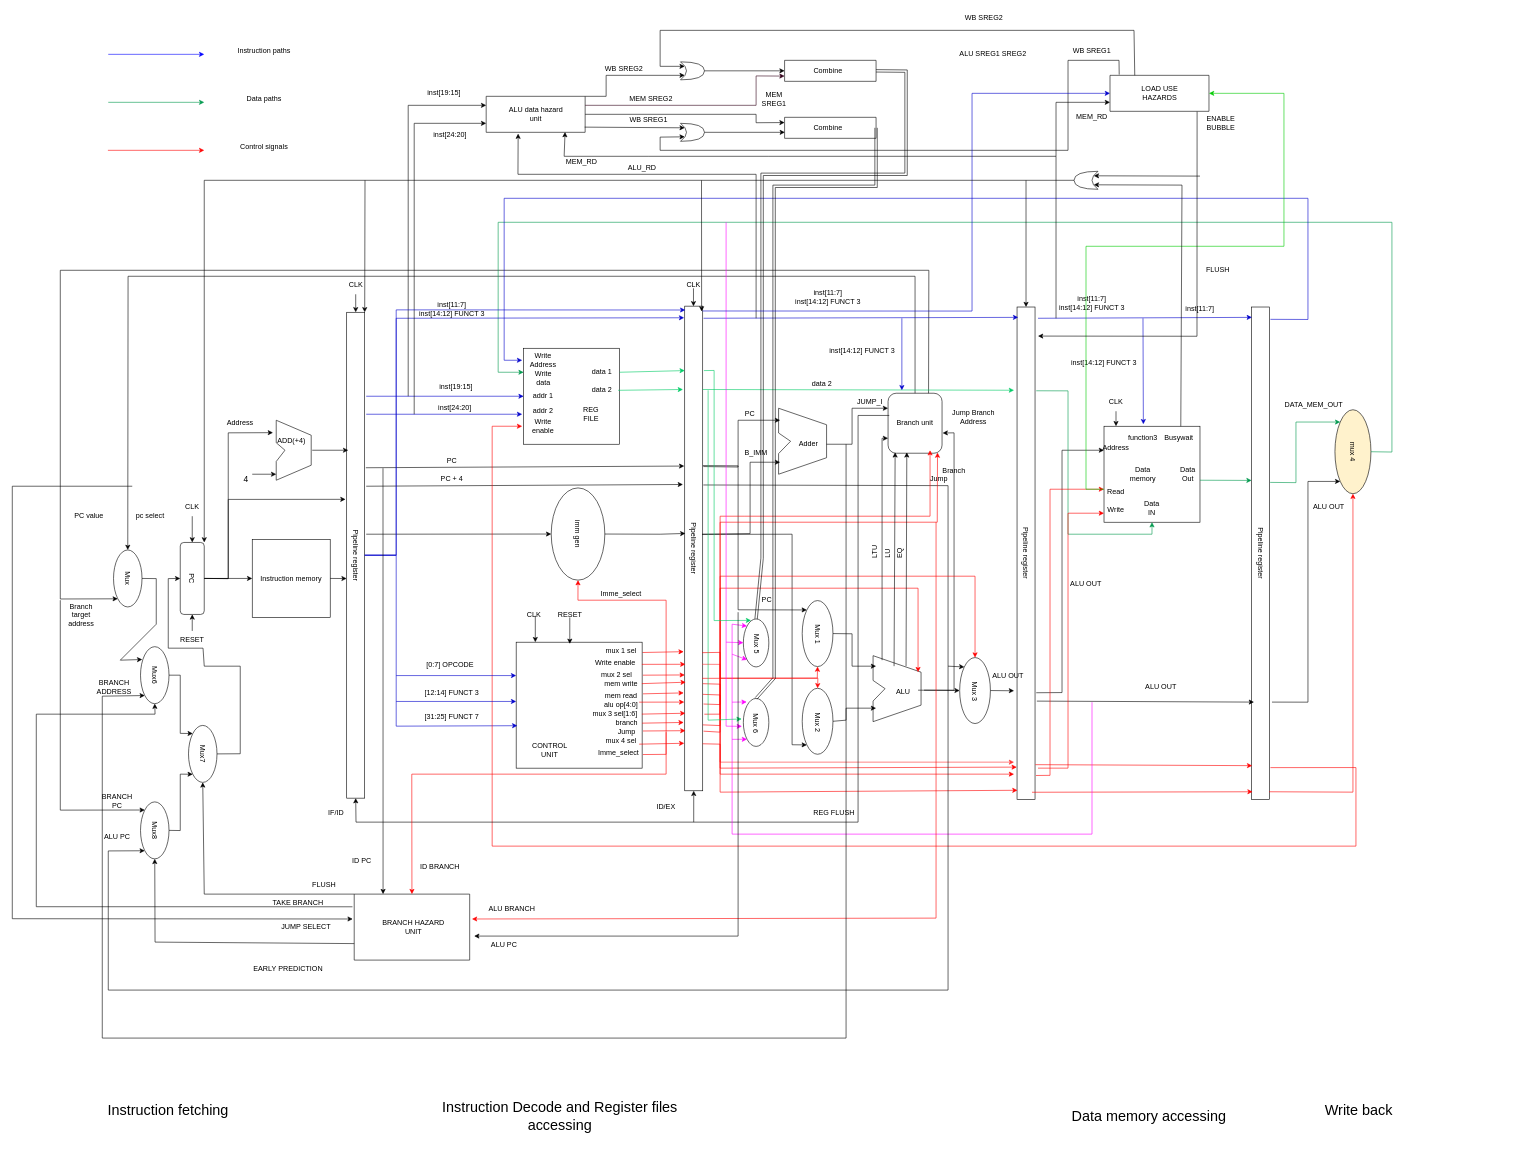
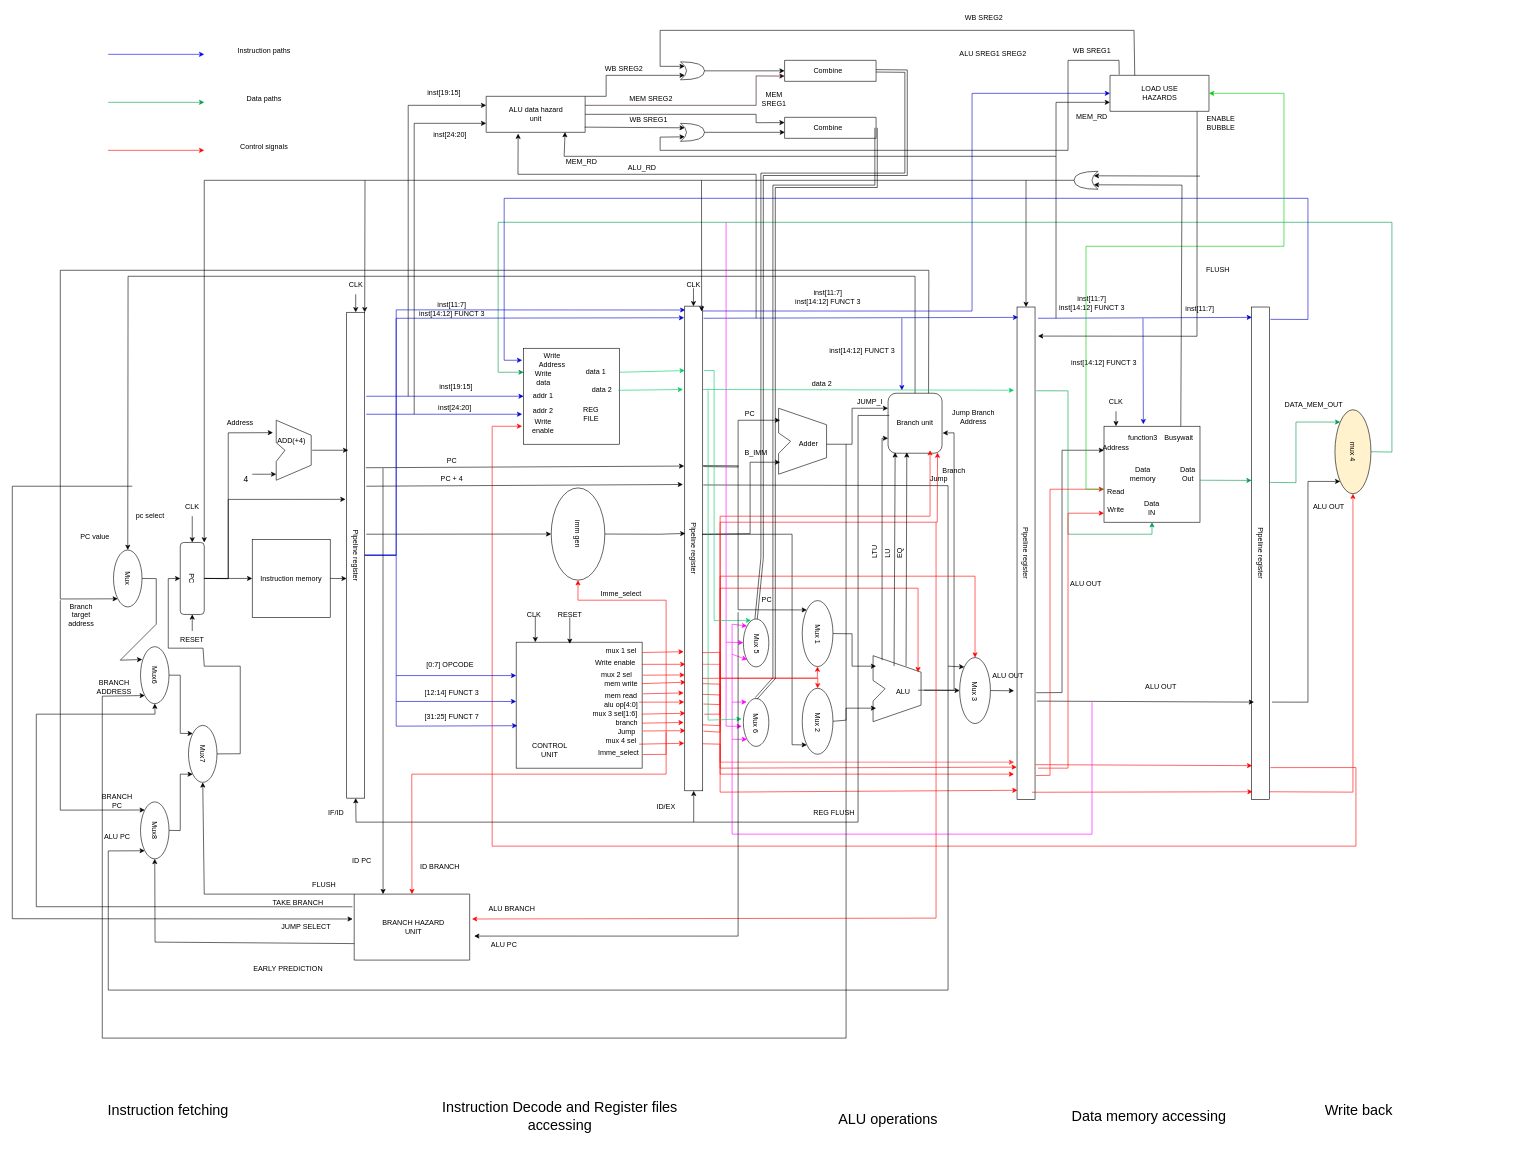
- <mxCell id="16" value="Write Address" style="text;html=1;strokeColor=none;fillColor=none;align=center;verticalAlign=middle;whiteSpace=wrap;" parent="1" vertex="1"><mxGeometry x="885" y="590" width="40" height="20" as="geometry" /></mxCell>
+ <mxCell id="16" value="Write Address" style="text;html=1;strokeColor=none;fillColor=none;align=center;verticalAlign=middle;whiteSpace=wrap;" parent="1" vertex="1"><mxGeometry x="900" y="590" width="40" height="20" as="geometry" /></mxCell>
- <mxCell id="20" value="data 1" style="text;html=1;strokeColor=none;fillColor=none;align=center;verticalAlign=middle;whiteSpace=wrap;" parent="1" vertex="1"><mxGeometry x="982.5" y="610" width="40" height="20" as="geometry" /></mxCell>
+ <mxCell id="20" value="data 1" style="text;html=1;strokeColor=none;fillColor=none;align=center;verticalAlign=middle;whiteSpace=wrap;" parent="1" vertex="1"><mxGeometry x="972.5" y="610" width="40" height="20" as="geometry" /></mxCell>
- <mxCell id="164" value="PC value" style="text;html=1;strokeColor=none;fillColor=none;align=center;verticalAlign=middle;whiteSpace=wrap;rounded=0;" parent="1" vertex="1"><mxGeometry x="117.5" y="845" width="60" height="30" as="geometry" /></mxCell>
+ <mxCell id="164" value="PC value" style="text;html=1;strokeColor=none;fillColor=none;align=center;verticalAlign=middle;whiteSpace=wrap;rounded=0;" parent="1" vertex="1"><mxGeometry x="127.5" y="880" width="60" height="30" as="geometry" /></mxCell>
+ <mxCell id="158" value="&lt;font style=&quot;font-size: 24px;&quot;&gt;ALU operations&lt;/font&gt;" style="text;html=1;strokeColor=none;fillColor=none;align=center;verticalAlign=middle;whiteSpace=wrap;rounded=0;" parent="1" vertex="1"><mxGeometry x="1380" y="1820" width="200" height="90" as="geometry" /></mxCell>
